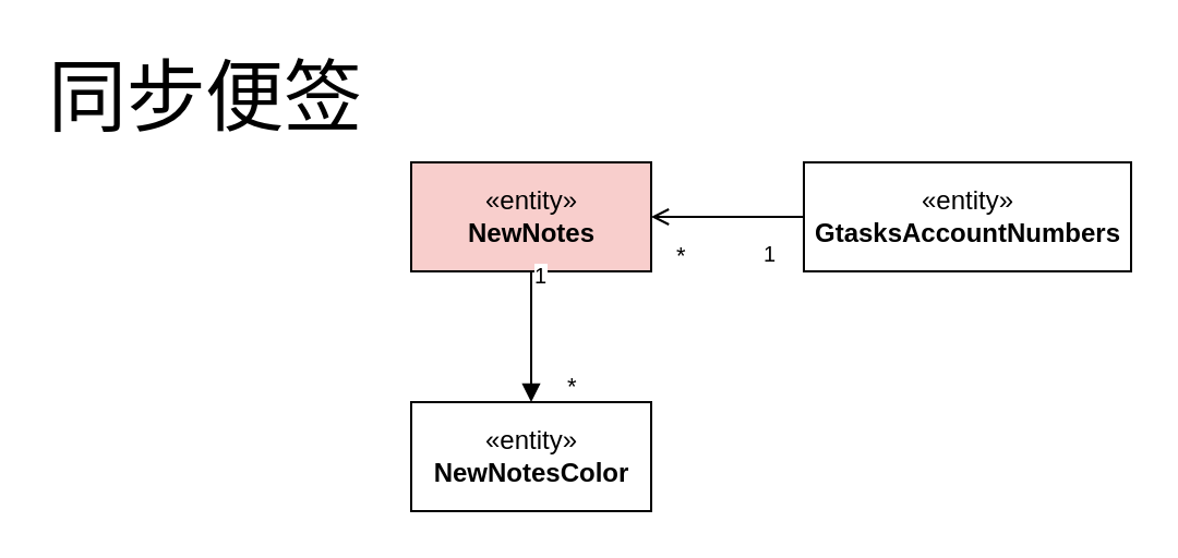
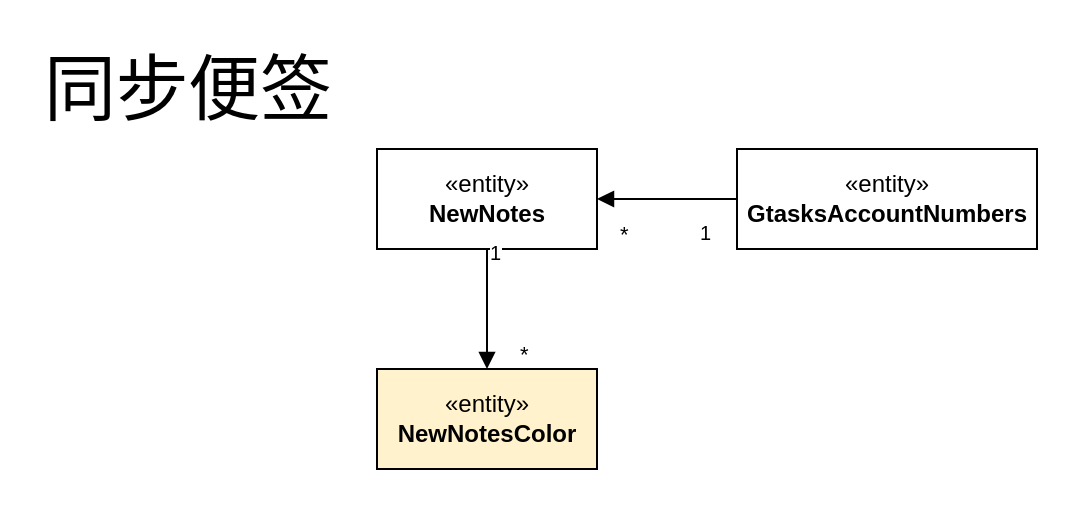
- <mxCell id="4" value="«entity»&lt;br&gt;&lt;b&gt;NewNotes&lt;/b&gt;" style="html=1;fillColor=#f8cecc;" parent="1" vertex="1"><mxGeometry x="188" y="74" width="110" height="50" as="geometry" /></mxCell>
+ <mxCell id="4" value="«entity»&lt;br&gt;&lt;b&gt;NewNotes&lt;/b&gt;" style="html=1;" parent="1" vertex="1"><mxGeometry x="188" y="74" width="110" height="50" as="geometry" /></mxCell>
- <mxCell id="7" value="*" style="endArrow=open;endFill=1;html=1;edgeStyle=orthogonalEdgeStyle;align=left;verticalAlign=top;entryX=1;entryY=0.5;entryDx=0;entryDy=0;exitX=0;exitY=0.5;exitDx=0;exitDy=0;" parent="1" source="3" target="4" edge="1"><mxGeometry x="0.711" y="5" relative="1" as="geometry"><mxPoint x="338" y="74" as="sourcePoint" /><mxPoint x="253.143" y="193.857" as="targetPoint" /><mxPoint as="offset" /></mxGeometry></mxCell>
+ <mxCell id="7" value="*" style="endArrow=block;endFill=1;html=1;edgeStyle=orthogonalEdgeStyle;align=left;verticalAlign=top;entryX=1;entryY=0.5;entryDx=0;entryDy=0;exitX=0;exitY=0.5;exitDx=0;exitDy=0;" parent="1" source="3" target="4" edge="1"><mxGeometry x="0.711" y="5" relative="1" as="geometry"><mxPoint x="338" y="74" as="sourcePoint" /><mxPoint x="253.143" y="193.857" as="targetPoint" /><mxPoint as="offset" /></mxGeometry></mxCell>
- <mxCell id="2" value="«entity»&lt;br&gt;&lt;b&gt;NewNotesColor&lt;/b&gt;" style="html=1;" parent="1" vertex="1"><mxGeometry x="188" y="184" width="110" height="50" as="geometry" /></mxCell>
+ <mxCell id="2" value="«entity»&lt;br&gt;&lt;b&gt;NewNotesColor&lt;/b&gt;" style="html=1;fillColor=#fff2cc;" parent="1" vertex="1"><mxGeometry x="188" y="184" width="110" height="50" as="geometry" /></mxCell>
